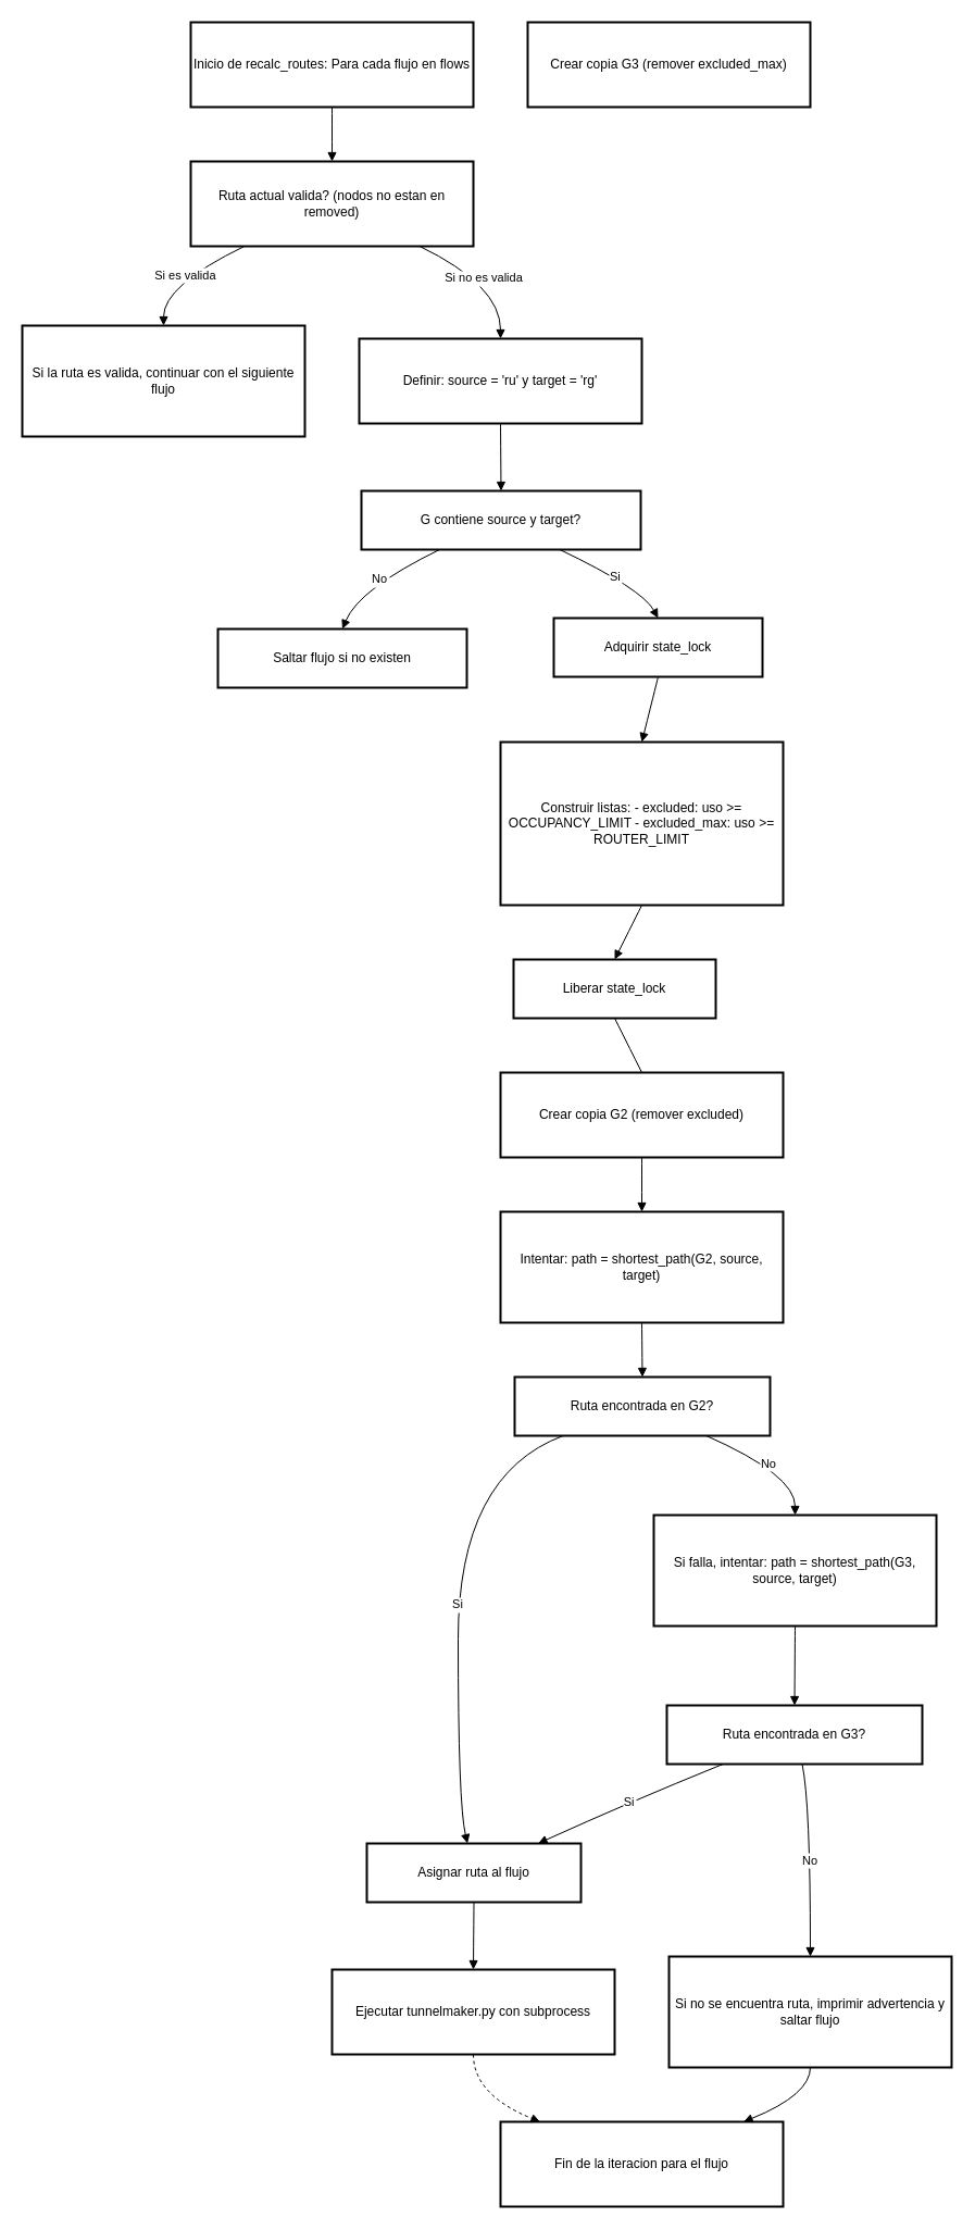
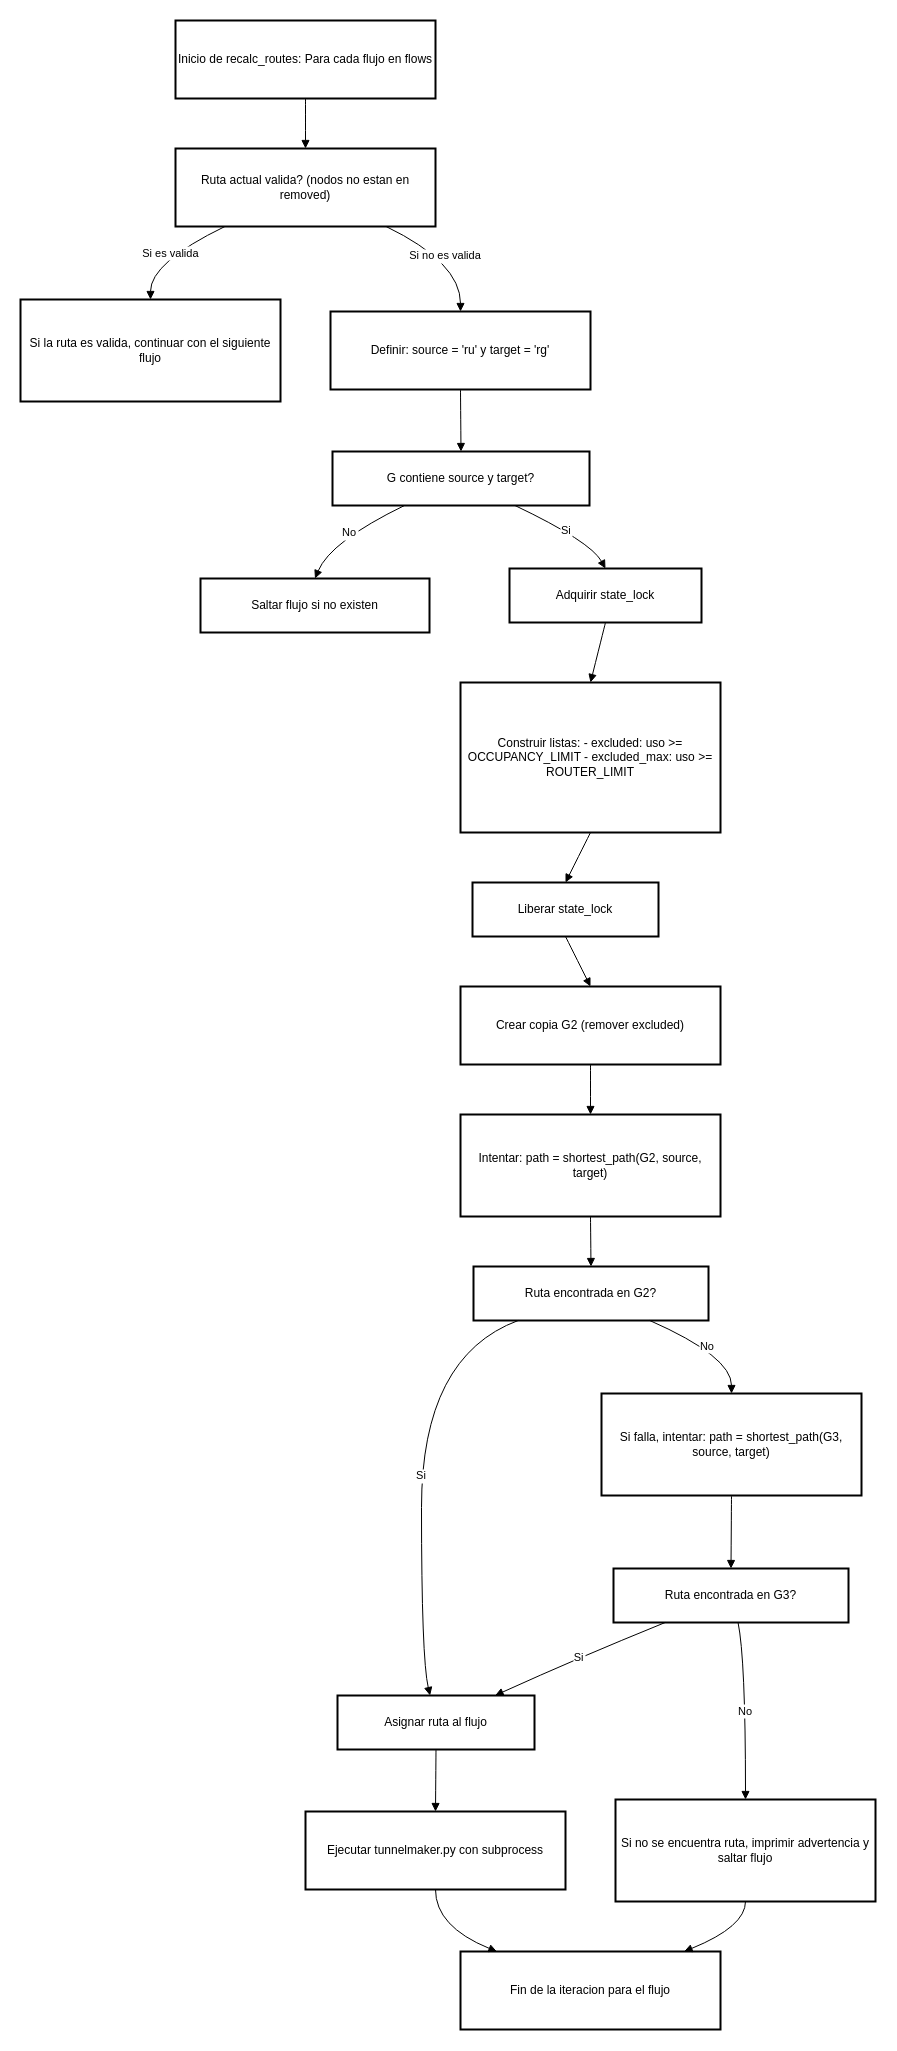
- <mxCell id="12" value="Crear copia G3 (remover excluded_max)" style="whiteSpace=wrap;strokeWidth=2;" vertex="1" parent="1"><mxGeometry x="485" y="20" width="260" height="78" as="geometry" /></mxCell>
- <mxCell id="29" value="" style="curved=1;startArrow=none;endArrow=none;exitX=0.5;exitY=1;entryX=0.5;entryY=0;rounded=0;" edge="1" parent="1" source="10" target="11"><mxGeometry relative="1" as="geometry"><Array as="points" /></mxGeometry></mxCell>
+ <mxCell id="29" value="" style="curved=1;startArrow=none;endArrow=block;exitX=0.5;exitY=1;entryX=0.5;entryY=0;rounded=0;" edge="1" parent="1" source="10" target="11"><mxGeometry relative="1" as="geometry"><Array as="points" /></mxGeometry></mxCell>
- <mxCell id="39" value="" style="curved=1;startArrow=none;endArrow=block;exitX=0.5;exitY=1;entryX=0.14;entryY=0;rounded=0;dashed=1;" edge="1" parent="1" source="19" target="20"><mxGeometry relative="1" as="geometry"><Array as="points"><mxPoint x="435" y="1926" /></Array></mxGeometry></mxCell>
+ <mxCell id="39" value="" style="curved=1;startArrow=none;endArrow=block;exitX=0.5;exitY=1;entryX=0.14;entryY=0;rounded=0;" edge="1" parent="1" source="19" target="20"><mxGeometry relative="1" as="geometry"><Array as="points"><mxPoint x="435" y="1926" /></Array></mxGeometry></mxCell>
